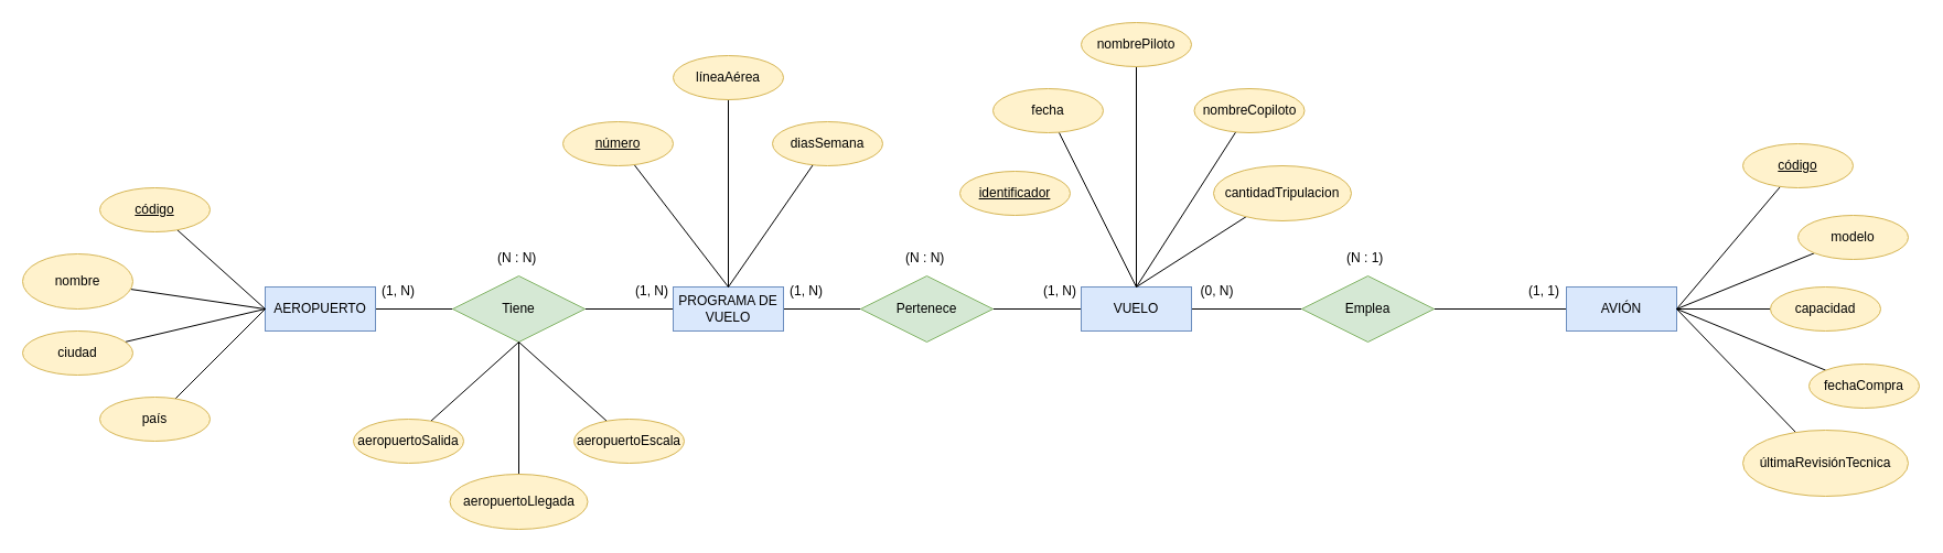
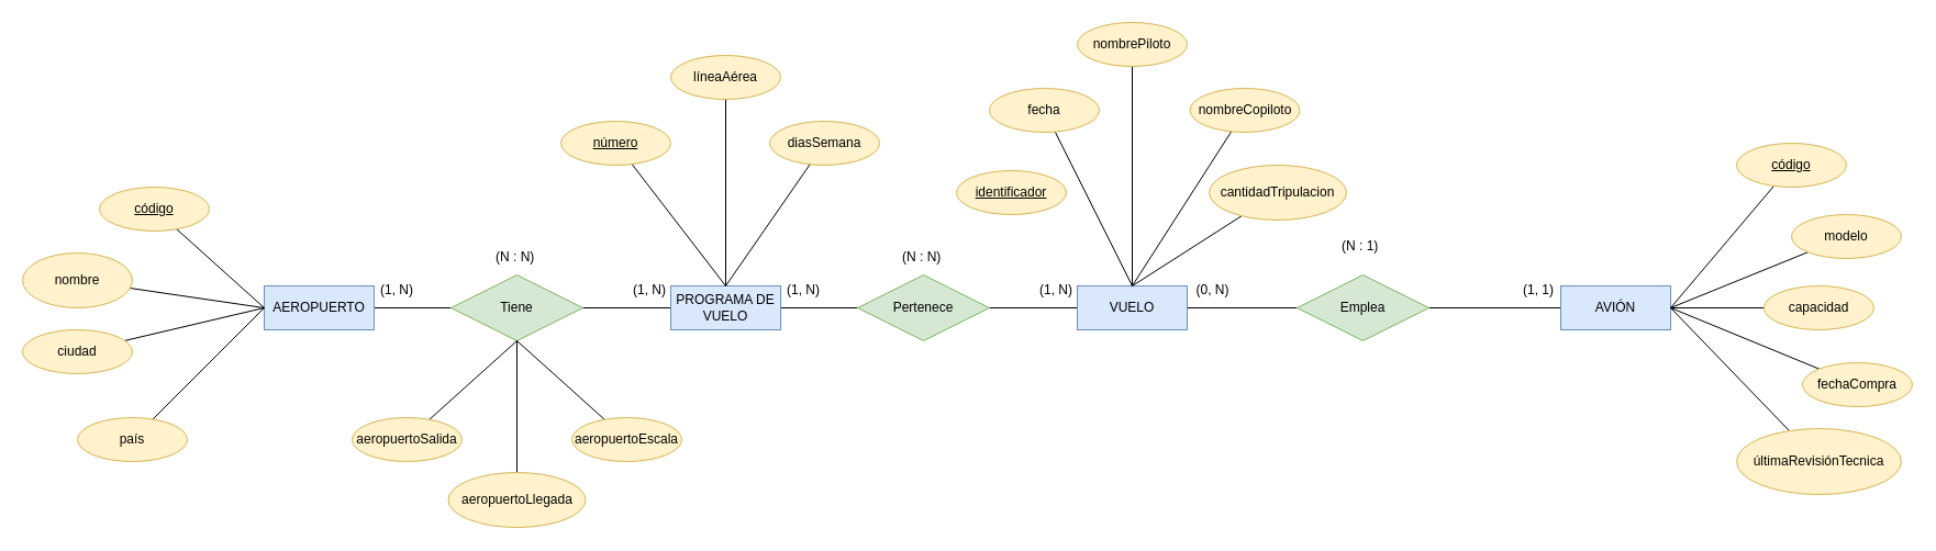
- <mxCell id="62" value="(N : 1)" style="text;strokeColor=none;fillColor=none;spacingLeft=4;spacingRight=4;overflow=hidden;rotatable=0;points=[[0,0.5],[1,0.5]];portConstraint=eastwest;fontSize=12;" parent="1" vertex="1"><mxGeometry x="1215" y="220" width="50" height="30" as="geometry" /></mxCell>
+ <mxCell id="62" value="(N : 1)" style="text;strokeColor=none;fillColor=none;spacingLeft=4;spacingRight=4;overflow=hidden;rotatable=0;points=[[0,0.5],[1,0.5]];portConstraint=eastwest;fontSize=12;" parent="1" vertex="1"><mxGeometry x="1215" y="210" width="50" height="30" as="geometry" /></mxCell>
- <mxCell id="22" value="país" style="ellipse;whiteSpace=wrap;html=1;align=center;fillColor=#fff2cc;strokeColor=#d6b656;" parent="1" vertex="1"><mxGeometry x="90" y="360" width="100" height="40" as="geometry" /></mxCell>
+ <mxCell id="22" value="país" style="ellipse;whiteSpace=wrap;html=1;align=center;fillColor=#fff2cc;strokeColor=#d6b656;" parent="1" vertex="1"><mxGeometry x="70" y="380" width="100" height="40" as="geometry" /></mxCell>
